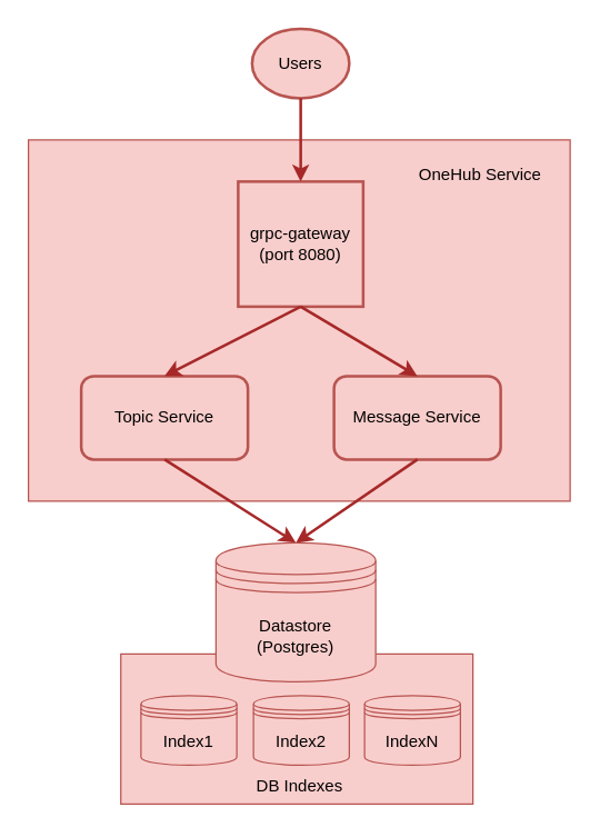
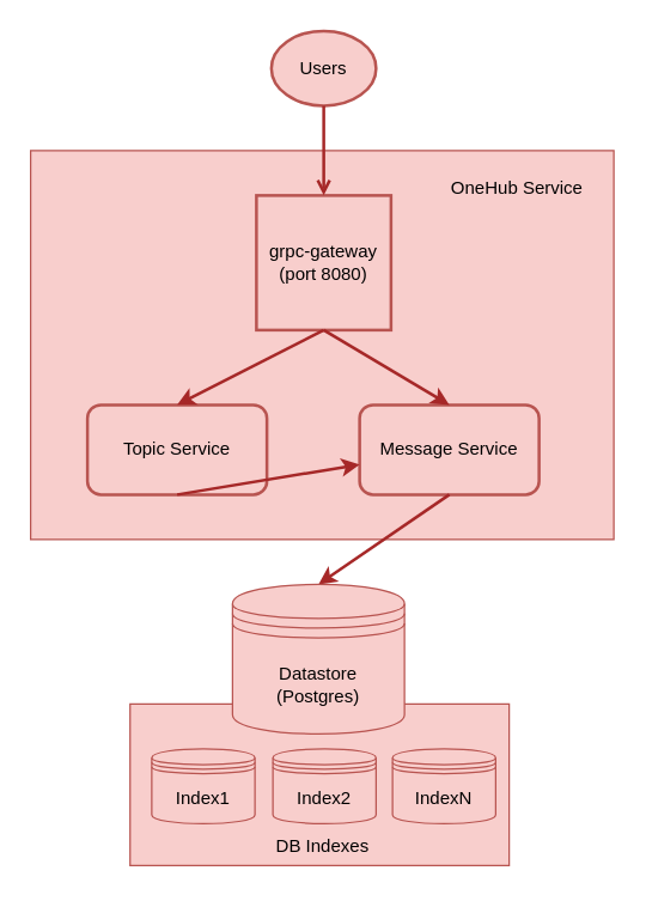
- <mxCell id="12" value="" style="endArrow=classic;html=1;rounded=0;exitX=0.5;exitY=1;exitDx=0;exitDy=0;entryX=0.5;entryY=0;entryDx=0;entryDy=0;strokeColor=#A62828;strokeWidth=2;fillColor=#e1d5e7;" edge="1" parent="1" source="4" target="5"><mxGeometry width="50" height="50" relative="1" as="geometry"><mxPoint x="-140" y="260" as="sourcePoint" /><mxPoint x="215" y="92" as="targetPoint" /></mxGeometry></mxCell>
+ <mxCell id="12" value="" style="endArrow=open;html=1;rounded=0;exitX=0.5;exitY=1;exitDx=0;exitDy=0;entryX=0.5;entryY=0;entryDx=0;entryDy=0;strokeColor=#A62828;strokeWidth=2;fillColor=#e1d5e7;" edge="1" parent="1" source="4" target="5"><mxGeometry width="50" height="50" relative="1" as="geometry"><mxPoint x="-140" y="260" as="sourcePoint" /><mxPoint x="215" y="92" as="targetPoint" /></mxGeometry></mxCell>
- <mxCell id="11" value="" style="endArrow=classic;html=1;rounded=0;exitX=0.5;exitY=1;exitDx=0;exitDy=0;strokeColor=#A62828;strokeWidth=2;fillColor=#e1d5e7;entryX=0.5;entryY=0;entryDx=0;entryDy=0;" edge="1" parent="1" source="6" target="13"><mxGeometry width="50" height="50" relative="1" as="geometry"><mxPoint x="10" y="410" as="sourcePoint" /><mxPoint x="210" y="380" as="targetPoint" /></mxGeometry></mxCell>
+ <mxCell id="11" value="" style="endArrow=classic;html=1;rounded=0;exitX=0.5;exitY=1;exitDx=0;exitDy=0;strokeColor=#A62828;strokeWidth=2;fillColor=#e1d5e7;" edge="1" parent="1" source="6" target="7"><mxGeometry width="50" height="50" relative="1" as="geometry"><mxPoint x="10" y="410" as="sourcePoint" /><mxPoint x="210" y="380" as="targetPoint" /></mxGeometry></mxCell>
